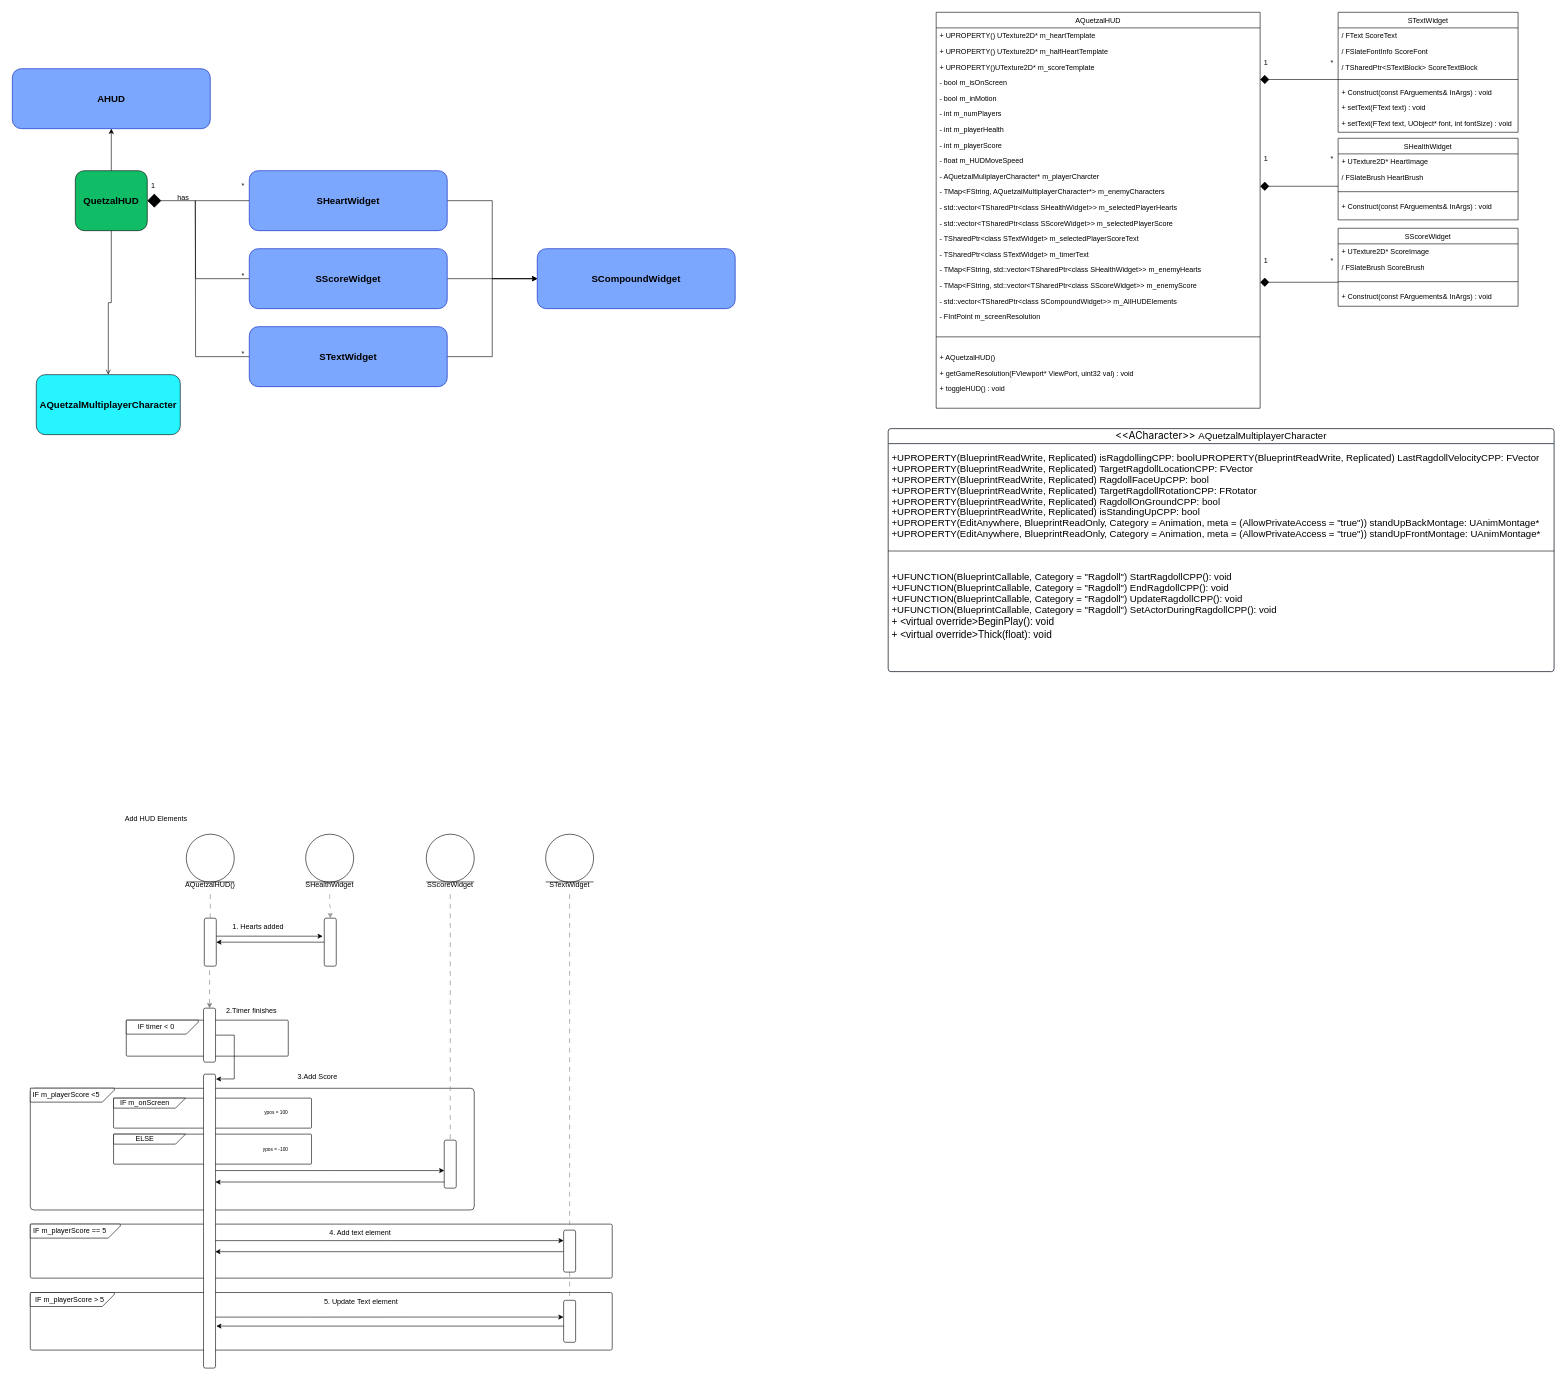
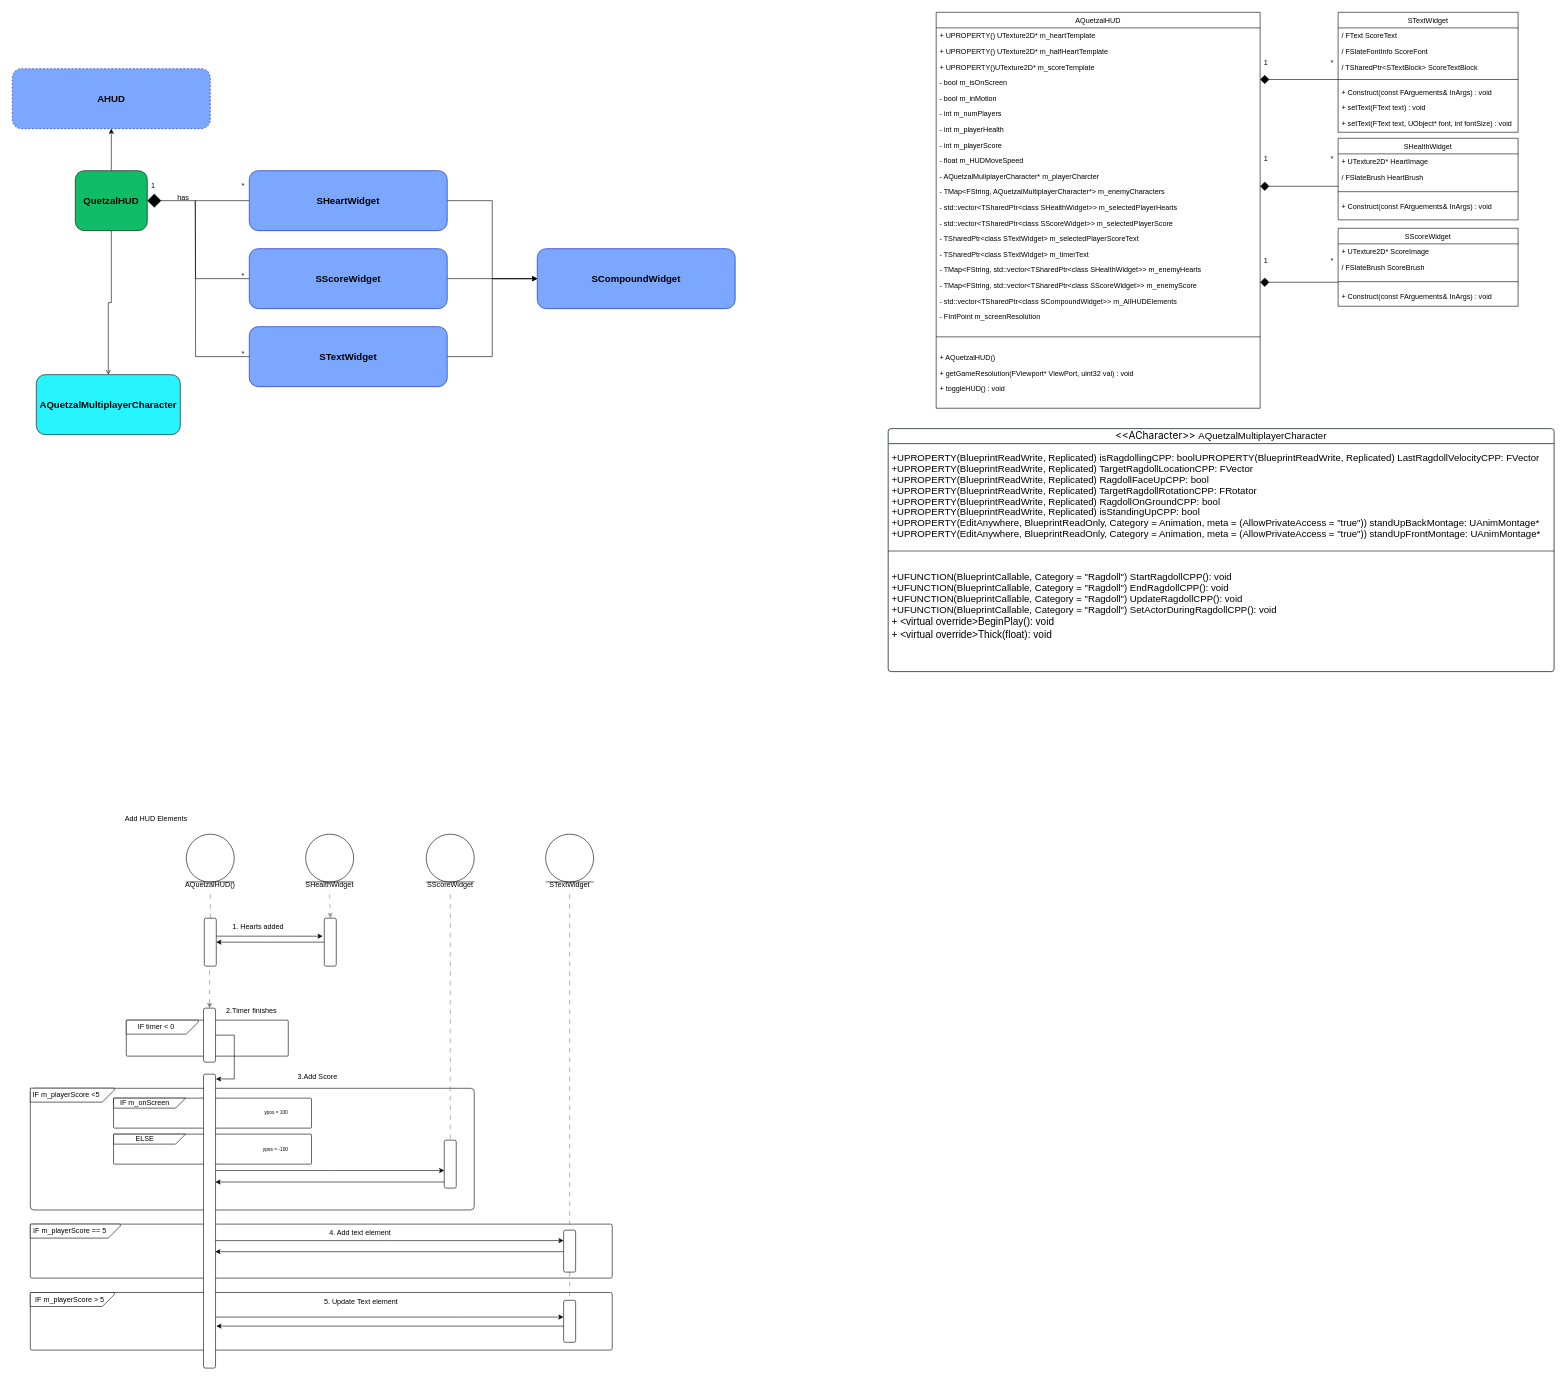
- <mxCell id="76" value="&lt;b style=&quot;color: rgb(0, 0, 0);&quot;&gt;&lt;font style=&quot;font-size: 16px;&quot;&gt;AHUD&lt;/font&gt;&lt;/b&gt;" style="rounded=1;whiteSpace=wrap;html=1;fillColor=light-dark(#7ca7fe, #6db2ff);fontColor=#ffffff;strokeColor=#001DBC;" parent="1" vertex="1"><mxGeometry x="20" y="114" width="330" height="100" as="geometry" /></mxCell>
+ <mxCell id="76" value="&lt;b style=&quot;color: rgb(0, 0, 0);&quot;&gt;&lt;font style=&quot;font-size: 16px;&quot;&gt;AHUD&lt;/font&gt;&lt;/b&gt;" style="rounded=1;whiteSpace=wrap;html=1;fillColor=light-dark(#7ca7fe, #6db2ff);fontColor=#ffffff;strokeColor=#001DBC;dashed=1;" parent="1" vertex="1"><mxGeometry x="20" y="114" width="330" height="100" as="geometry" /></mxCell>
